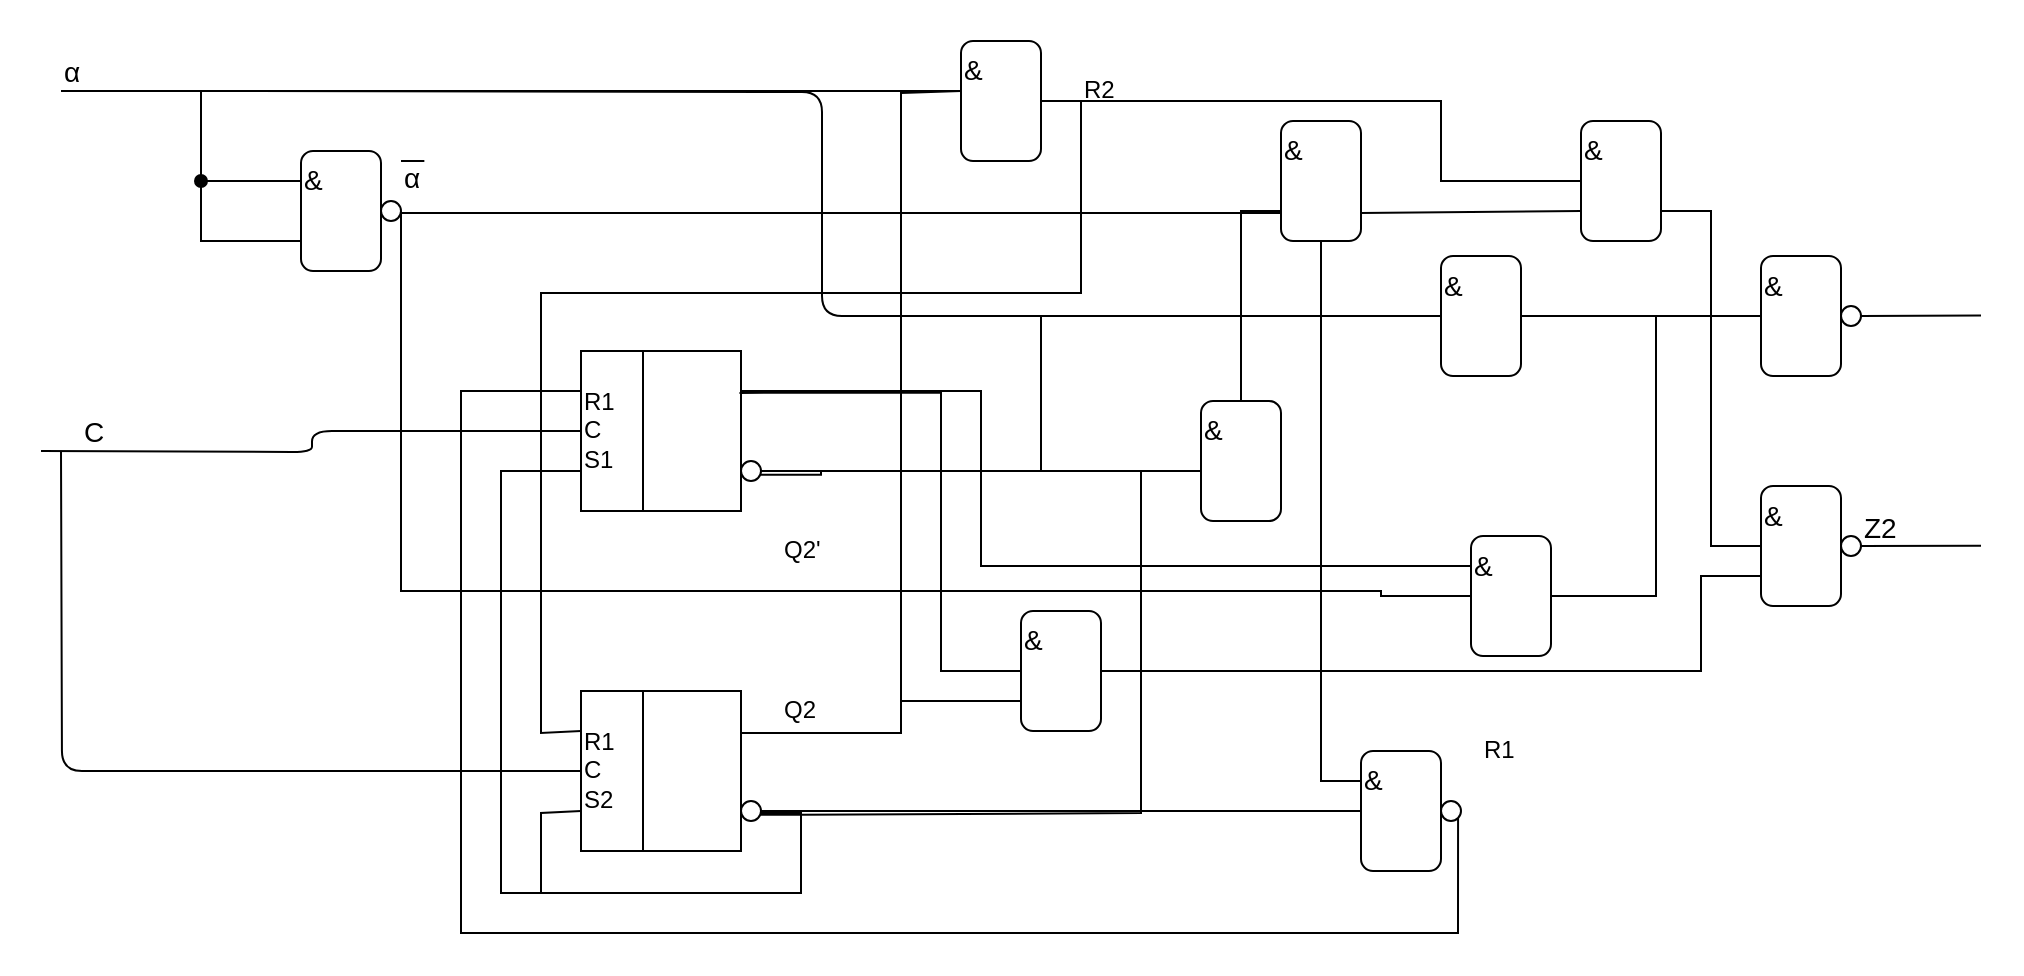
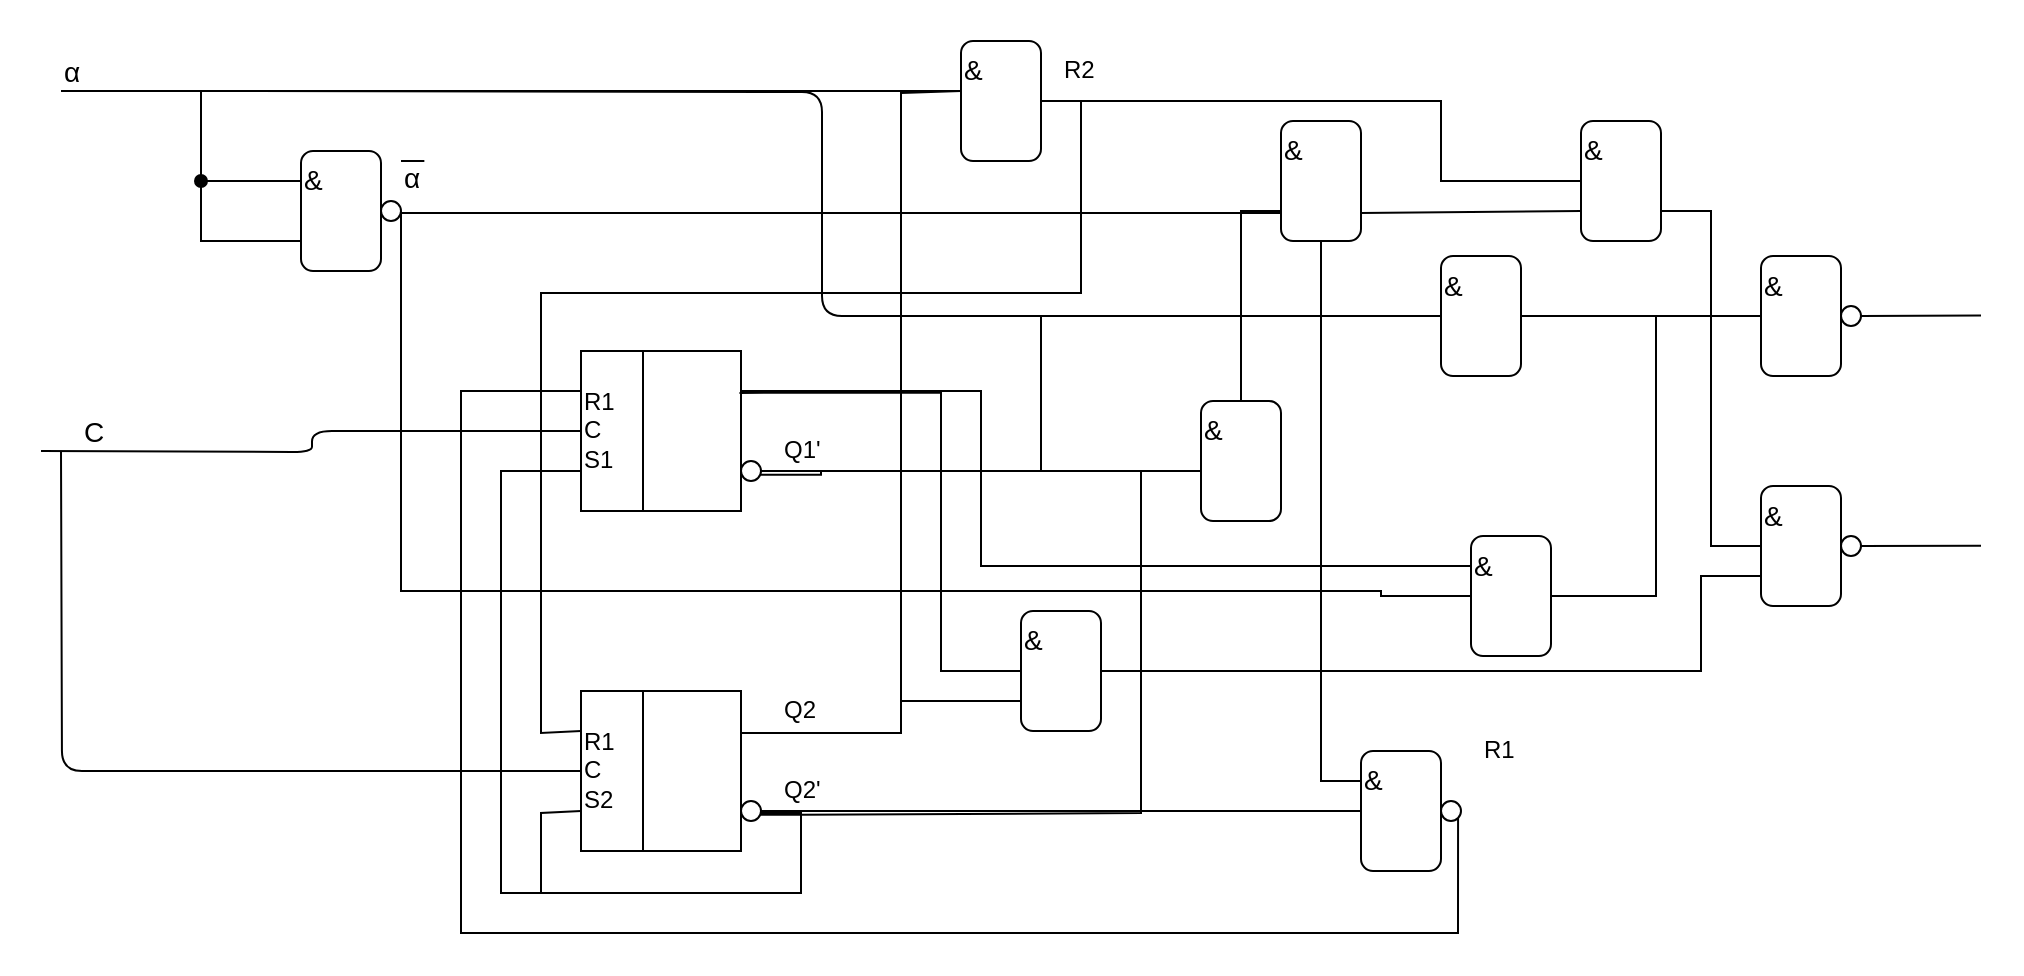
- <mxCell id="40" value="R2" style="text;html=1;resizable=0;points=[];autosize=1;align=left;verticalAlign=top;spacingTop=-4;" vertex="1" parent="1"><mxGeometry x="540" y="35" width="30" height="20" as="geometry" /></mxCell>
+ <mxCell id="40" value="R2" style="text;html=1;resizable=0;points=[];autosize=1;align=left;verticalAlign=top;spacingTop=-4;" vertex="1" parent="1"><mxGeometry x="530" y="25" width="30" height="20" as="geometry" /></mxCell>
+ <mxCell id="7" value="Q1'" style="text;html=1;resizable=0;points=[];autosize=1;align=left;verticalAlign=top;spacingTop=-4;" vertex="1" parent="1"><mxGeometry x="390" y="215" width="30" height="20" as="geometry" /></mxCell>
- <mxCell id="47" value="Z2" style="text;html=1;resizable=0;points=[];autosize=1;align=left;verticalAlign=top;spacingTop=-4;fontSize=14;" vertex="1" parent="1"><mxGeometry x="930" y="252.5" width="30" height="20" as="geometry" /></mxCell>
- <mxCell id="13" value="Q2'" style="text;html=1;resizable=0;points=[];autosize=1;align=left;verticalAlign=top;spacingTop=-4;" vertex="1" parent="1"><mxGeometry x="390" y="265" width="30" height="20" as="geometry" /></mxCell>
+ <mxCell id="13" value="Q2'" style="text;html=1;resizable=0;points=[];autosize=1;align=left;verticalAlign=top;spacingTop=-4;" vertex="1" parent="1"><mxGeometry x="390" y="385" width="30" height="20" as="geometry" /></mxCell>
